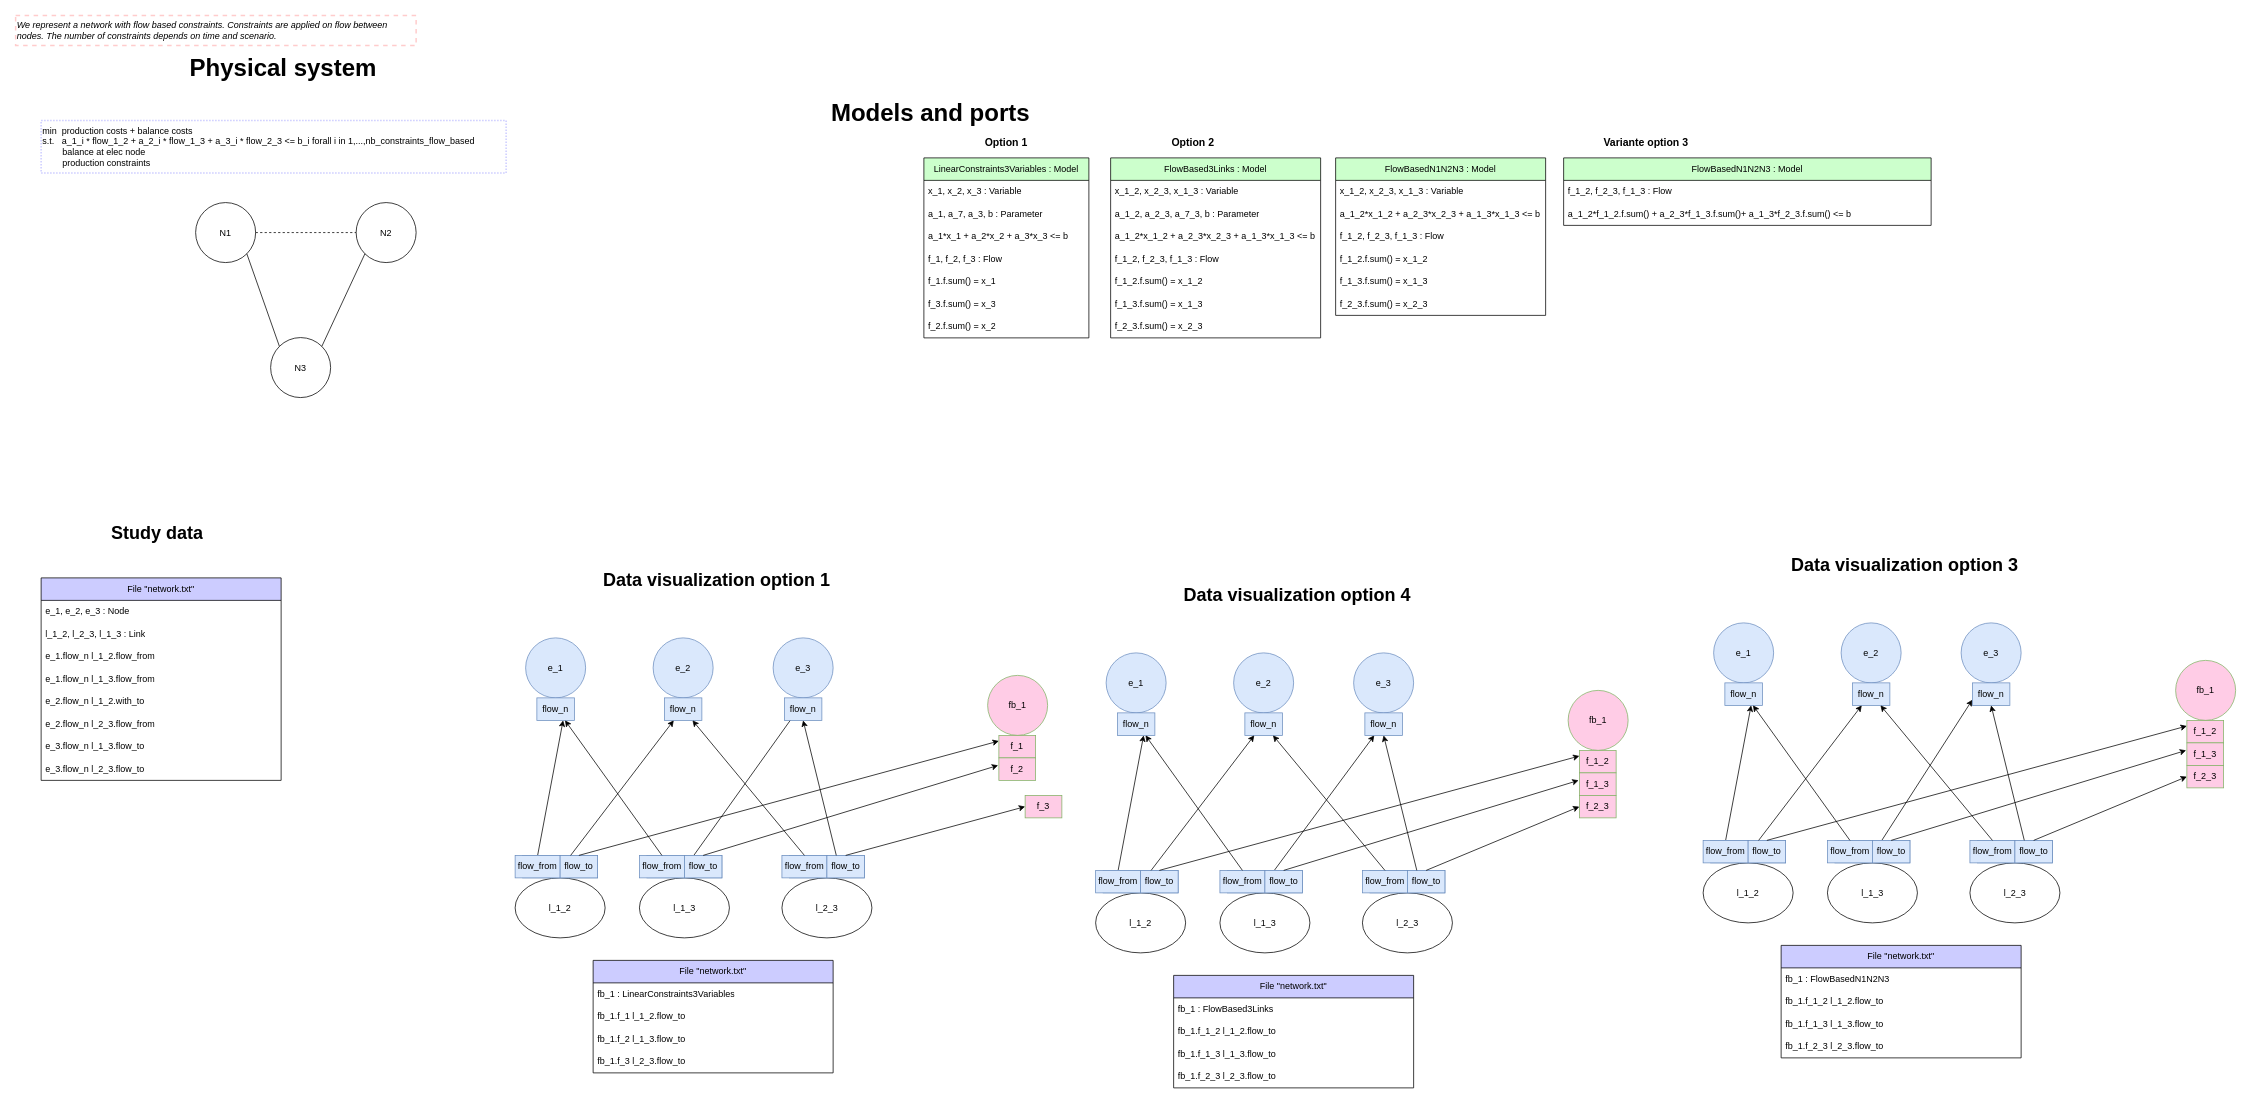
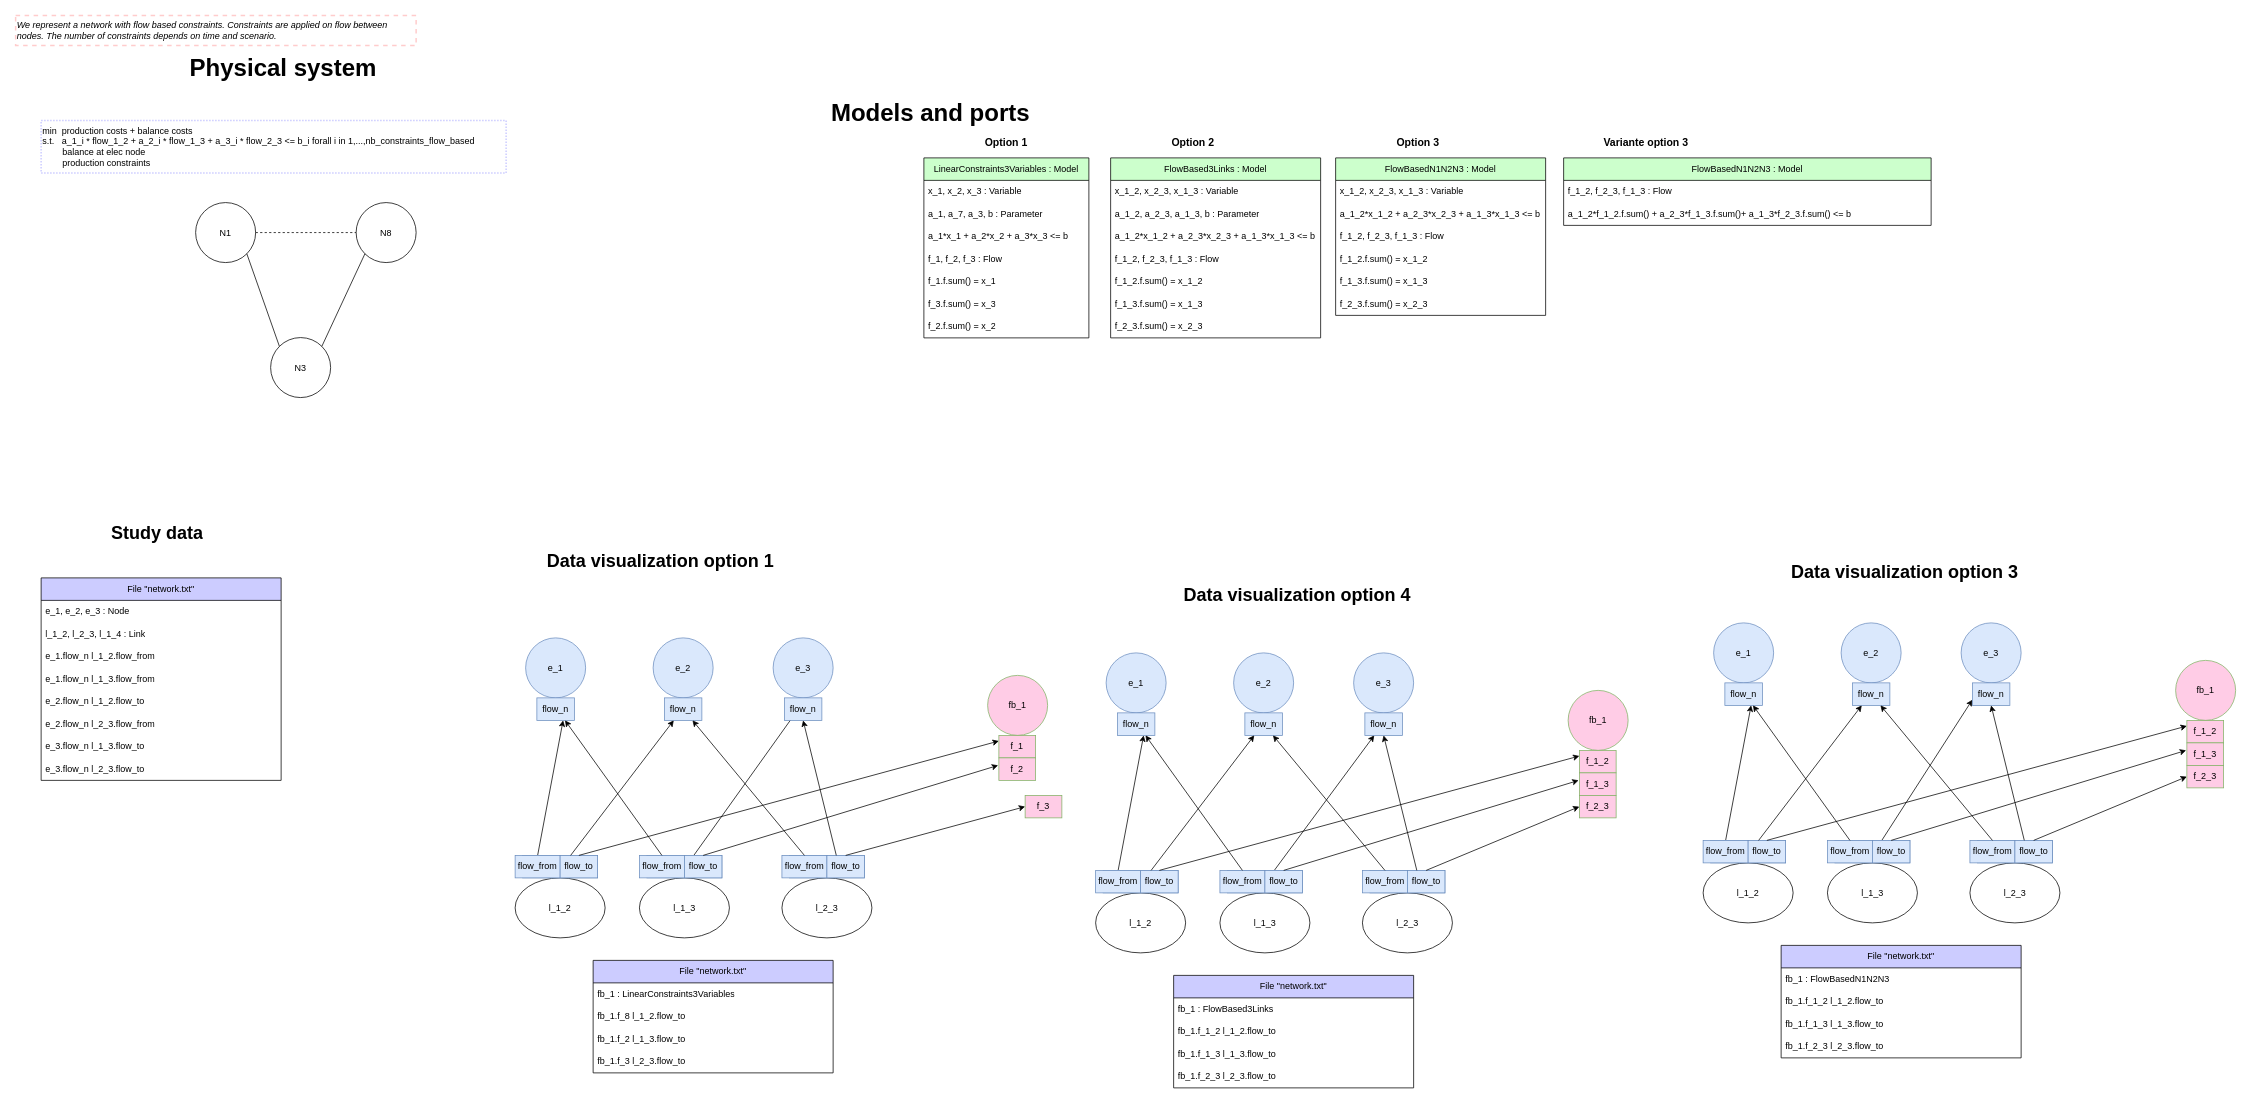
+ <mxCell id="31" value="&lt;font style=&quot;&quot;&gt;&lt;b style=&quot;&quot;&gt;&lt;font style=&quot;font-size: 14px;&quot;&gt;Option 3&lt;/font&gt;&lt;br&gt;&lt;/b&gt;&lt;/font&gt;" style="text;html=1;strokeColor=none;fillColor=none;align=center;verticalAlign=middle;whiteSpace=wrap;rounded=0;" vertex="1" parent="1"><mxGeometry x="1780" y="170" width="220" height="40" as="geometry" /></mxCell>
- <mxCell id="17" value="a_1_2, a_2_3, a_7_3, b : Parameter" style="text;strokeColor=none;fillColor=none;align=left;verticalAlign=middle;spacingLeft=4;spacingRight=4;overflow=hidden;points=[[0,0.5],[1,0.5]];portConstraint=eastwest;rotatable=0;whiteSpace=wrap;html=1;" vertex="1" parent="15"><mxGeometry y="60" width="280" height="30" as="geometry" /></mxCell>
+ <mxCell id="17" value="a_1_2, a_2_3, a_1_3, b : Parameter" style="text;strokeColor=none;fillColor=none;align=left;verticalAlign=middle;spacingLeft=4;spacingRight=4;overflow=hidden;points=[[0,0.5],[1,0.5]];portConstraint=eastwest;rotatable=0;whiteSpace=wrap;html=1;" vertex="1" parent="15"><mxGeometry y="60" width="280" height="30" as="geometry" /></mxCell>
- <mxCell id="67" value="N2" style="ellipse;whiteSpace=wrap;html=1;aspect=fixed;" parent="1" vertex="1"><mxGeometry x="474" y="269.6" width="80" height="80" as="geometry" /></mxCell>
+ <mxCell id="67" value="N8" style="ellipse;whiteSpace=wrap;html=1;aspect=fixed;" parent="1" vertex="1"><mxGeometry x="474" y="269.6" width="80" height="80" as="geometry" /></mxCell>
- <mxCell id="134" value="&lt;font style=&quot;font-size: 32px;&quot;&gt;&lt;b style=&quot;border-color: var(--border-color); font-size: 12px;&quot;&gt;&lt;font style=&quot;border-color: var(--border-color); font-size: 24px;&quot;&gt;Data visualization&lt;/font&gt;&lt;/b&gt;&lt;b style=&quot;border-color: var(--border-color); font-size: 12px;&quot;&gt;&lt;font style=&quot;border-color: var(--border-color); font-size: 24px;&quot;&gt;&amp;nbsp;option 3&lt;/font&gt;&lt;/b&gt;&lt;b&gt;&lt;br&gt;&lt;/b&gt;&lt;/font&gt;" style="text;html=1;strokeColor=none;fillColor=none;align=center;verticalAlign=middle;whiteSpace=wrap;rounded=0;" vertex="1" parent="1"><mxGeometry x="2324" y="690" width="430" height="120" as="geometry" /></mxCell>
+ <mxCell id="134" value="&lt;font style=&quot;font-size: 32px;&quot;&gt;&lt;b style=&quot;border-color: var(--border-color); font-size: 12px;&quot;&gt;&lt;font style=&quot;border-color: var(--border-color); font-size: 24px;&quot;&gt;Data visualization&lt;/font&gt;&lt;/b&gt;&lt;b style=&quot;border-color: var(--border-color); font-size: 12px;&quot;&gt;&lt;font style=&quot;border-color: var(--border-color); font-size: 24px;&quot;&gt;&amp;nbsp;option 3&lt;/font&gt;&lt;/b&gt;&lt;b&gt;&lt;br&gt;&lt;/b&gt;&lt;/font&gt;" style="text;html=1;strokeColor=none;fillColor=none;align=center;verticalAlign=middle;whiteSpace=wrap;rounded=0;" vertex="1" parent="1"><mxGeometry x="2324" y="700" width="430" height="120" as="geometry" /></mxCell>
- <mxCell id="3" value="&lt;font style=&quot;font-size: 32px;&quot;&gt;&lt;b style=&quot;border-color: var(--border-color); font-size: 12px;&quot;&gt;&lt;font style=&quot;border-color: var(--border-color); font-size: 24px;&quot;&gt;Data visualization&lt;/font&gt;&lt;/b&gt;&lt;b style=&quot;border-color: var(--border-color); font-size: 12px;&quot;&gt;&lt;font style=&quot;border-color: var(--border-color); font-size: 24px;&quot;&gt;&amp;nbsp;option 1&lt;/font&gt;&lt;/b&gt;&lt;b&gt;&lt;br&gt;&lt;/b&gt;&lt;/font&gt;" style="text;html=1;strokeColor=none;fillColor=none;align=center;verticalAlign=middle;whiteSpace=wrap;rounded=0;" parent="1" vertex="1"><mxGeometry x="740" y="710" width="430" height="120" as="geometry" /></mxCell>
+ <mxCell id="3" value="&lt;font style=&quot;font-size: 32px;&quot;&gt;&lt;b style=&quot;border-color: var(--border-color); font-size: 12px;&quot;&gt;&lt;font style=&quot;border-color: var(--border-color); font-size: 24px;&quot;&gt;Data visualization&lt;/font&gt;&lt;/b&gt;&lt;b style=&quot;border-color: var(--border-color); font-size: 12px;&quot;&gt;&lt;font style=&quot;border-color: var(--border-color); font-size: 24px;&quot;&gt;&amp;nbsp;option 1&lt;/font&gt;&lt;/b&gt;&lt;b&gt;&lt;br&gt;&lt;/b&gt;&lt;/font&gt;" style="text;html=1;strokeColor=none;fillColor=none;align=center;verticalAlign=middle;whiteSpace=wrap;rounded=0;" parent="1" vertex="1"><mxGeometry x="665" y="685" width="430" height="120" as="geometry" /></mxCell>
- <mxCell id="75" value="l_1_2, l_2_3, l_1_3 : Link" style="text;strokeColor=none;fillColor=none;align=left;verticalAlign=middle;spacingLeft=4;spacingRight=4;overflow=hidden;points=[[0,0.5],[1,0.5]];portConstraint=eastwest;rotatable=0;whiteSpace=wrap;html=1;" vertex="1" parent="73"><mxGeometry y="60" width="320" height="30" as="geometry" /></mxCell>
+ <mxCell id="75" value="l_1_2, l_2_3, l_1_4 : Link" style="text;strokeColor=none;fillColor=none;align=left;verticalAlign=middle;spacingLeft=4;spacingRight=4;overflow=hidden;points=[[0,0.5],[1,0.5]];portConstraint=eastwest;rotatable=0;whiteSpace=wrap;html=1;" vertex="1" parent="73"><mxGeometry y="60" width="320" height="30" as="geometry" /></mxCell>
- <mxCell id="78" value="e_2.flow_n l_1_2.with_to" style="text;strokeColor=none;fillColor=none;align=left;verticalAlign=middle;spacingLeft=4;spacingRight=4;overflow=hidden;points=[[0,0.5],[1,0.5]];portConstraint=eastwest;rotatable=0;whiteSpace=wrap;html=1;" vertex="1" parent="73"><mxGeometry y="150" width="320" height="30" as="geometry" /></mxCell>
+ <mxCell id="78" value="e_2.flow_n l_1_2.flow_to" style="text;strokeColor=none;fillColor=none;align=left;verticalAlign=middle;spacingLeft=4;spacingRight=4;overflow=hidden;points=[[0,0.5],[1,0.5]];portConstraint=eastwest;rotatable=0;whiteSpace=wrap;html=1;" vertex="1" parent="73"><mxGeometry y="150" width="320" height="30" as="geometry" /></mxCell>
- <mxCell id="85" value="fb_1.f_1 l_1_2.flow_to" style="text;strokeColor=none;fillColor=none;align=left;verticalAlign=middle;spacingLeft=4;spacingRight=4;overflow=hidden;points=[[0,0.5],[1,0.5]];portConstraint=eastwest;rotatable=0;whiteSpace=wrap;html=1;" vertex="1" parent="83"><mxGeometry y="60" width="320" height="30" as="geometry" /></mxCell>
+ <mxCell id="85" value="fb_1.f_8 l_1_2.flow_to" style="text;strokeColor=none;fillColor=none;align=left;verticalAlign=middle;spacingLeft=4;spacingRight=4;overflow=hidden;points=[[0,0.5],[1,0.5]];portConstraint=eastwest;rotatable=0;whiteSpace=wrap;html=1;" vertex="1" parent="83"><mxGeometry y="60" width="320" height="30" as="geometry" /></mxCell>
